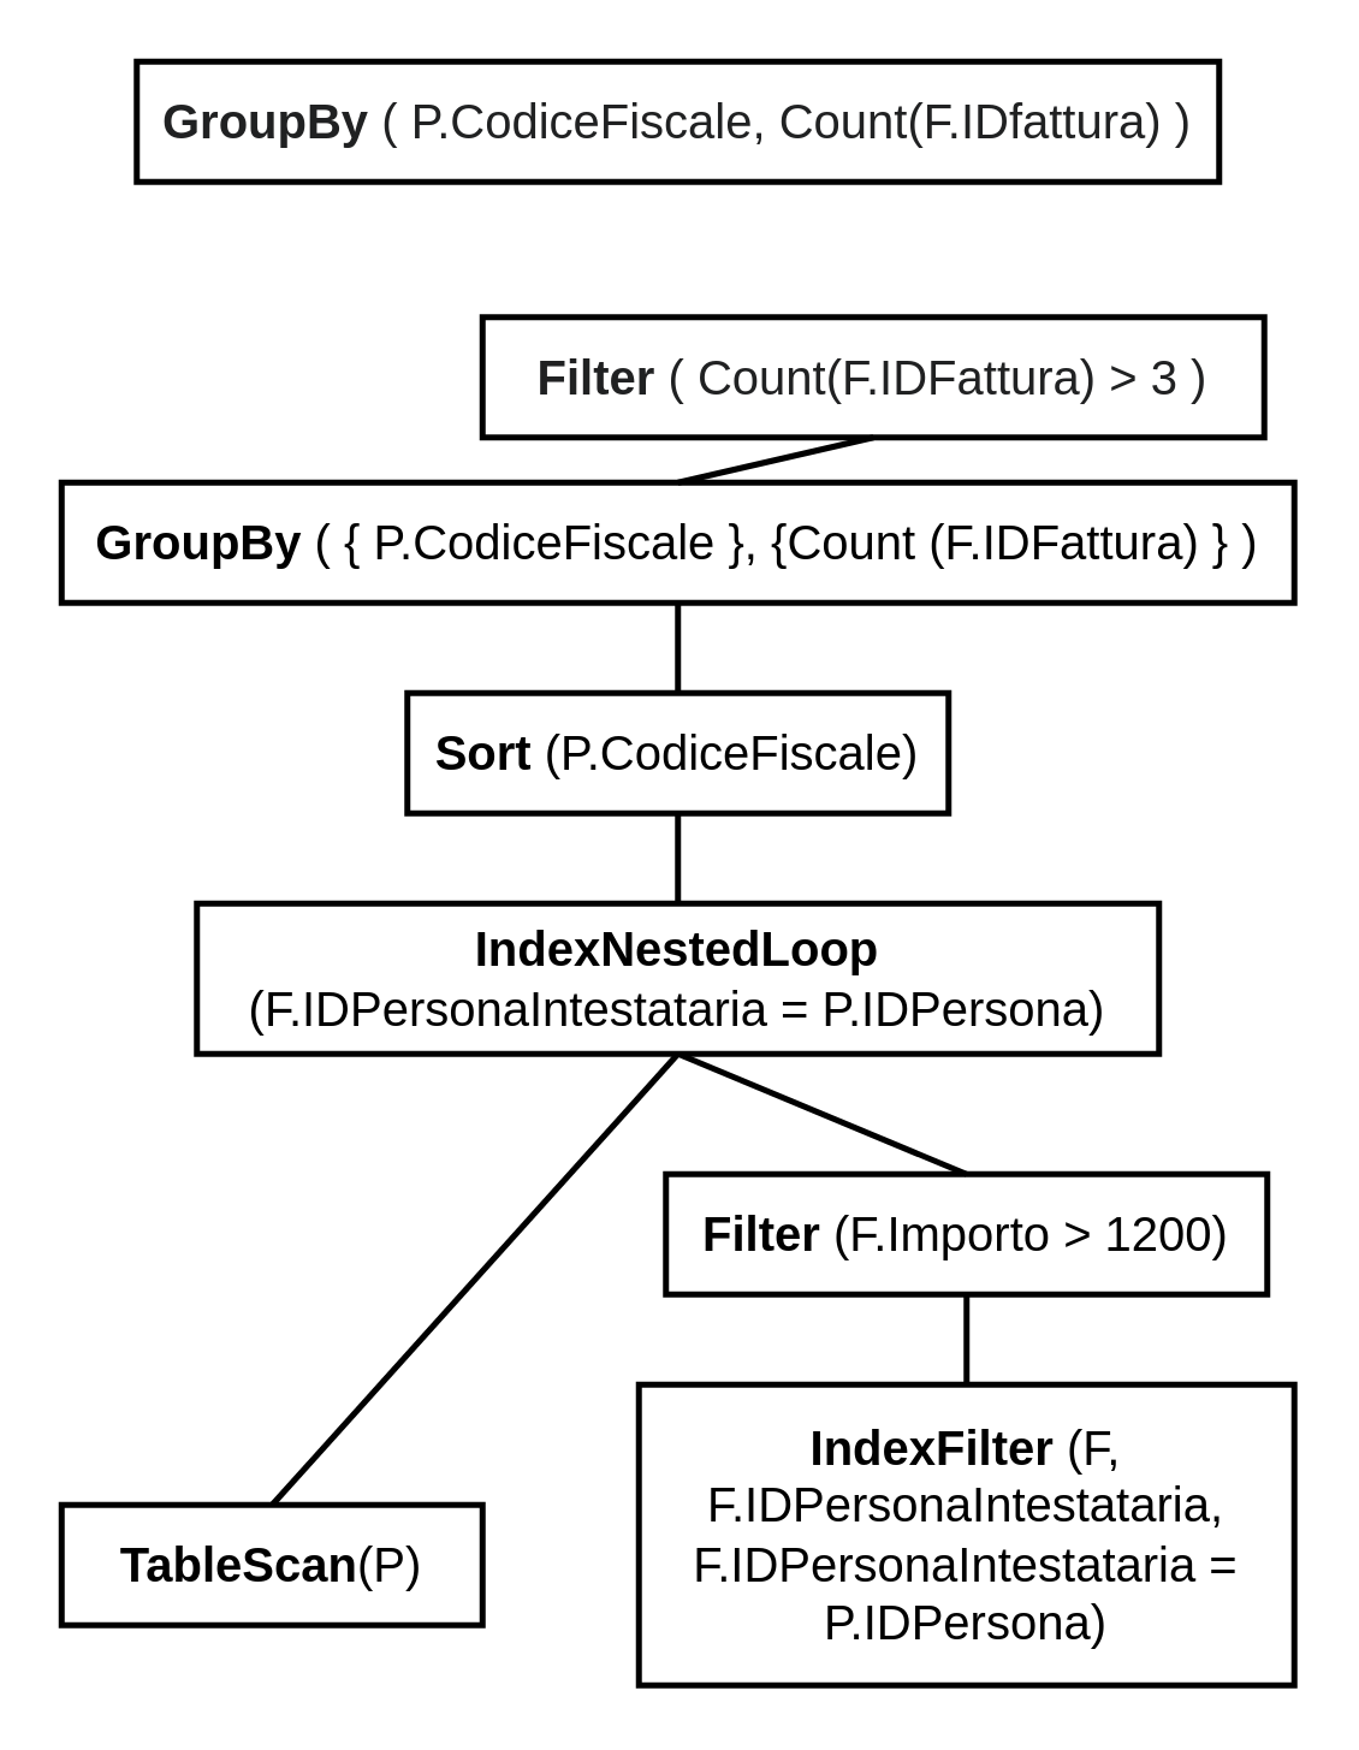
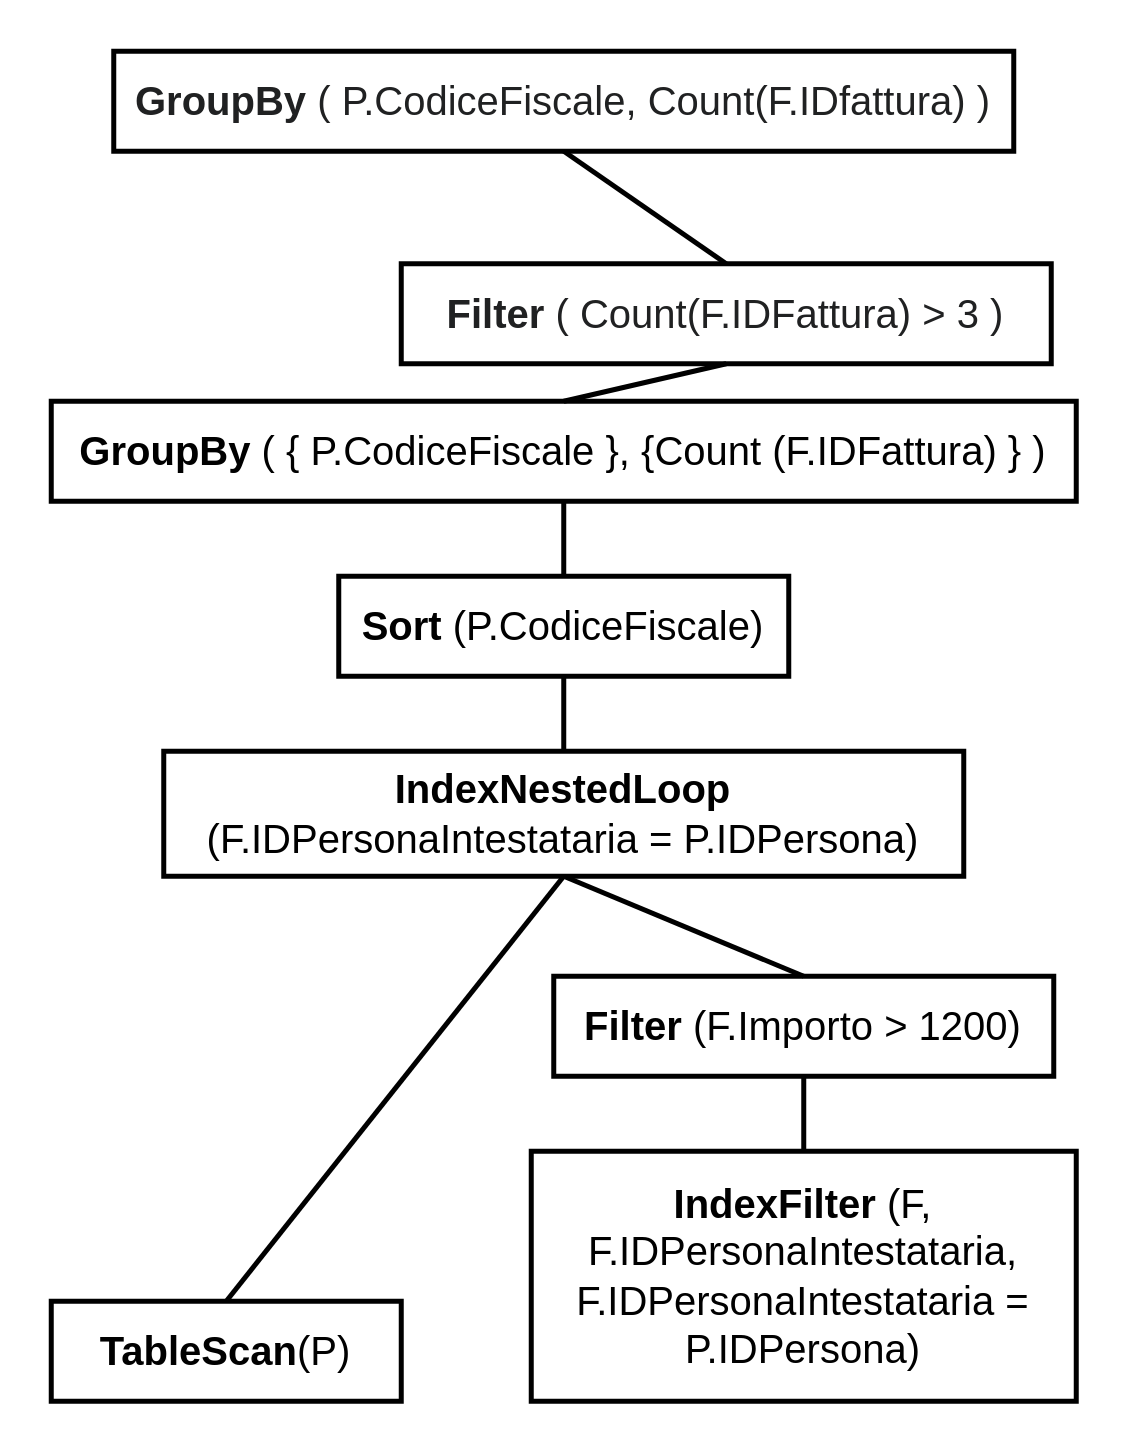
+ <mxCell id="12" value="" style="endArrow=none;html=1;entryX=0.5;entryY=0;entryDx=0;entryDy=0;exitX=0.5;exitY=1;exitDx=0;exitDy=0;fontStyle=0;fontSize=16;strokeWidth=2;" edge="1" parent="1" source="7" target="10"><mxGeometry width="50" height="50" relative="1" as="geometry"><mxPoint x="245" y="340" as="sourcePoint" /><mxPoint x="295" y="290" as="targetPoint" /></mxGeometry></mxCell>
- <mxCell id="2" value="&lt;span style=&quot;font-size: 16px&quot;&gt;&lt;b&gt;TableScan&lt;/b&gt;(P)&lt;/span&gt;" style="text;html=1;fillColor=none;align=center;verticalAlign=middle;whiteSpace=wrap;rounded=0;strokeColor=#000000;strokeWidth=2;fontStyle=0;fontSize=16;" vertex="1" parent="1"><mxGeometry x="20" y="500" width="140" height="40" as="geometry" /></mxCell>
+ <mxCell id="2" value="&lt;span style=&quot;font-size: 16px&quot;&gt;&lt;b&gt;TableScan&lt;/b&gt;(P)&lt;/span&gt;" style="text;html=1;fillColor=none;align=center;verticalAlign=middle;whiteSpace=wrap;rounded=0;strokeColor=#000000;strokeWidth=2;fontStyle=0;fontSize=16;" vertex="1" parent="1"><mxGeometry x="20" y="520" width="140" height="40" as="geometry" /></mxCell>
